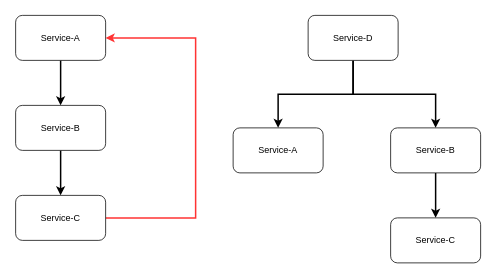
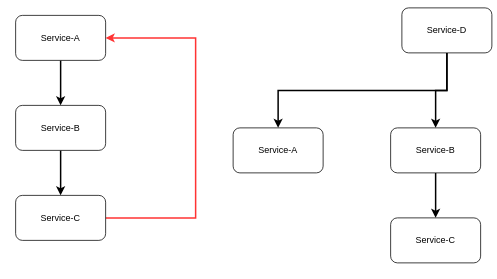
- <mxCell id="14" value="Service-D" style="rounded=1;whiteSpace=wrap;html=1;" vertex="1" parent="1"><mxGeometry x="410" y="20" width="120" height="60" as="geometry" /></mxCell>
+ <mxCell id="14" value="Service-D" style="rounded=1;whiteSpace=wrap;html=1;" vertex="1" parent="1"><mxGeometry x="535" y="10" width="120" height="60" as="geometry" /></mxCell>
